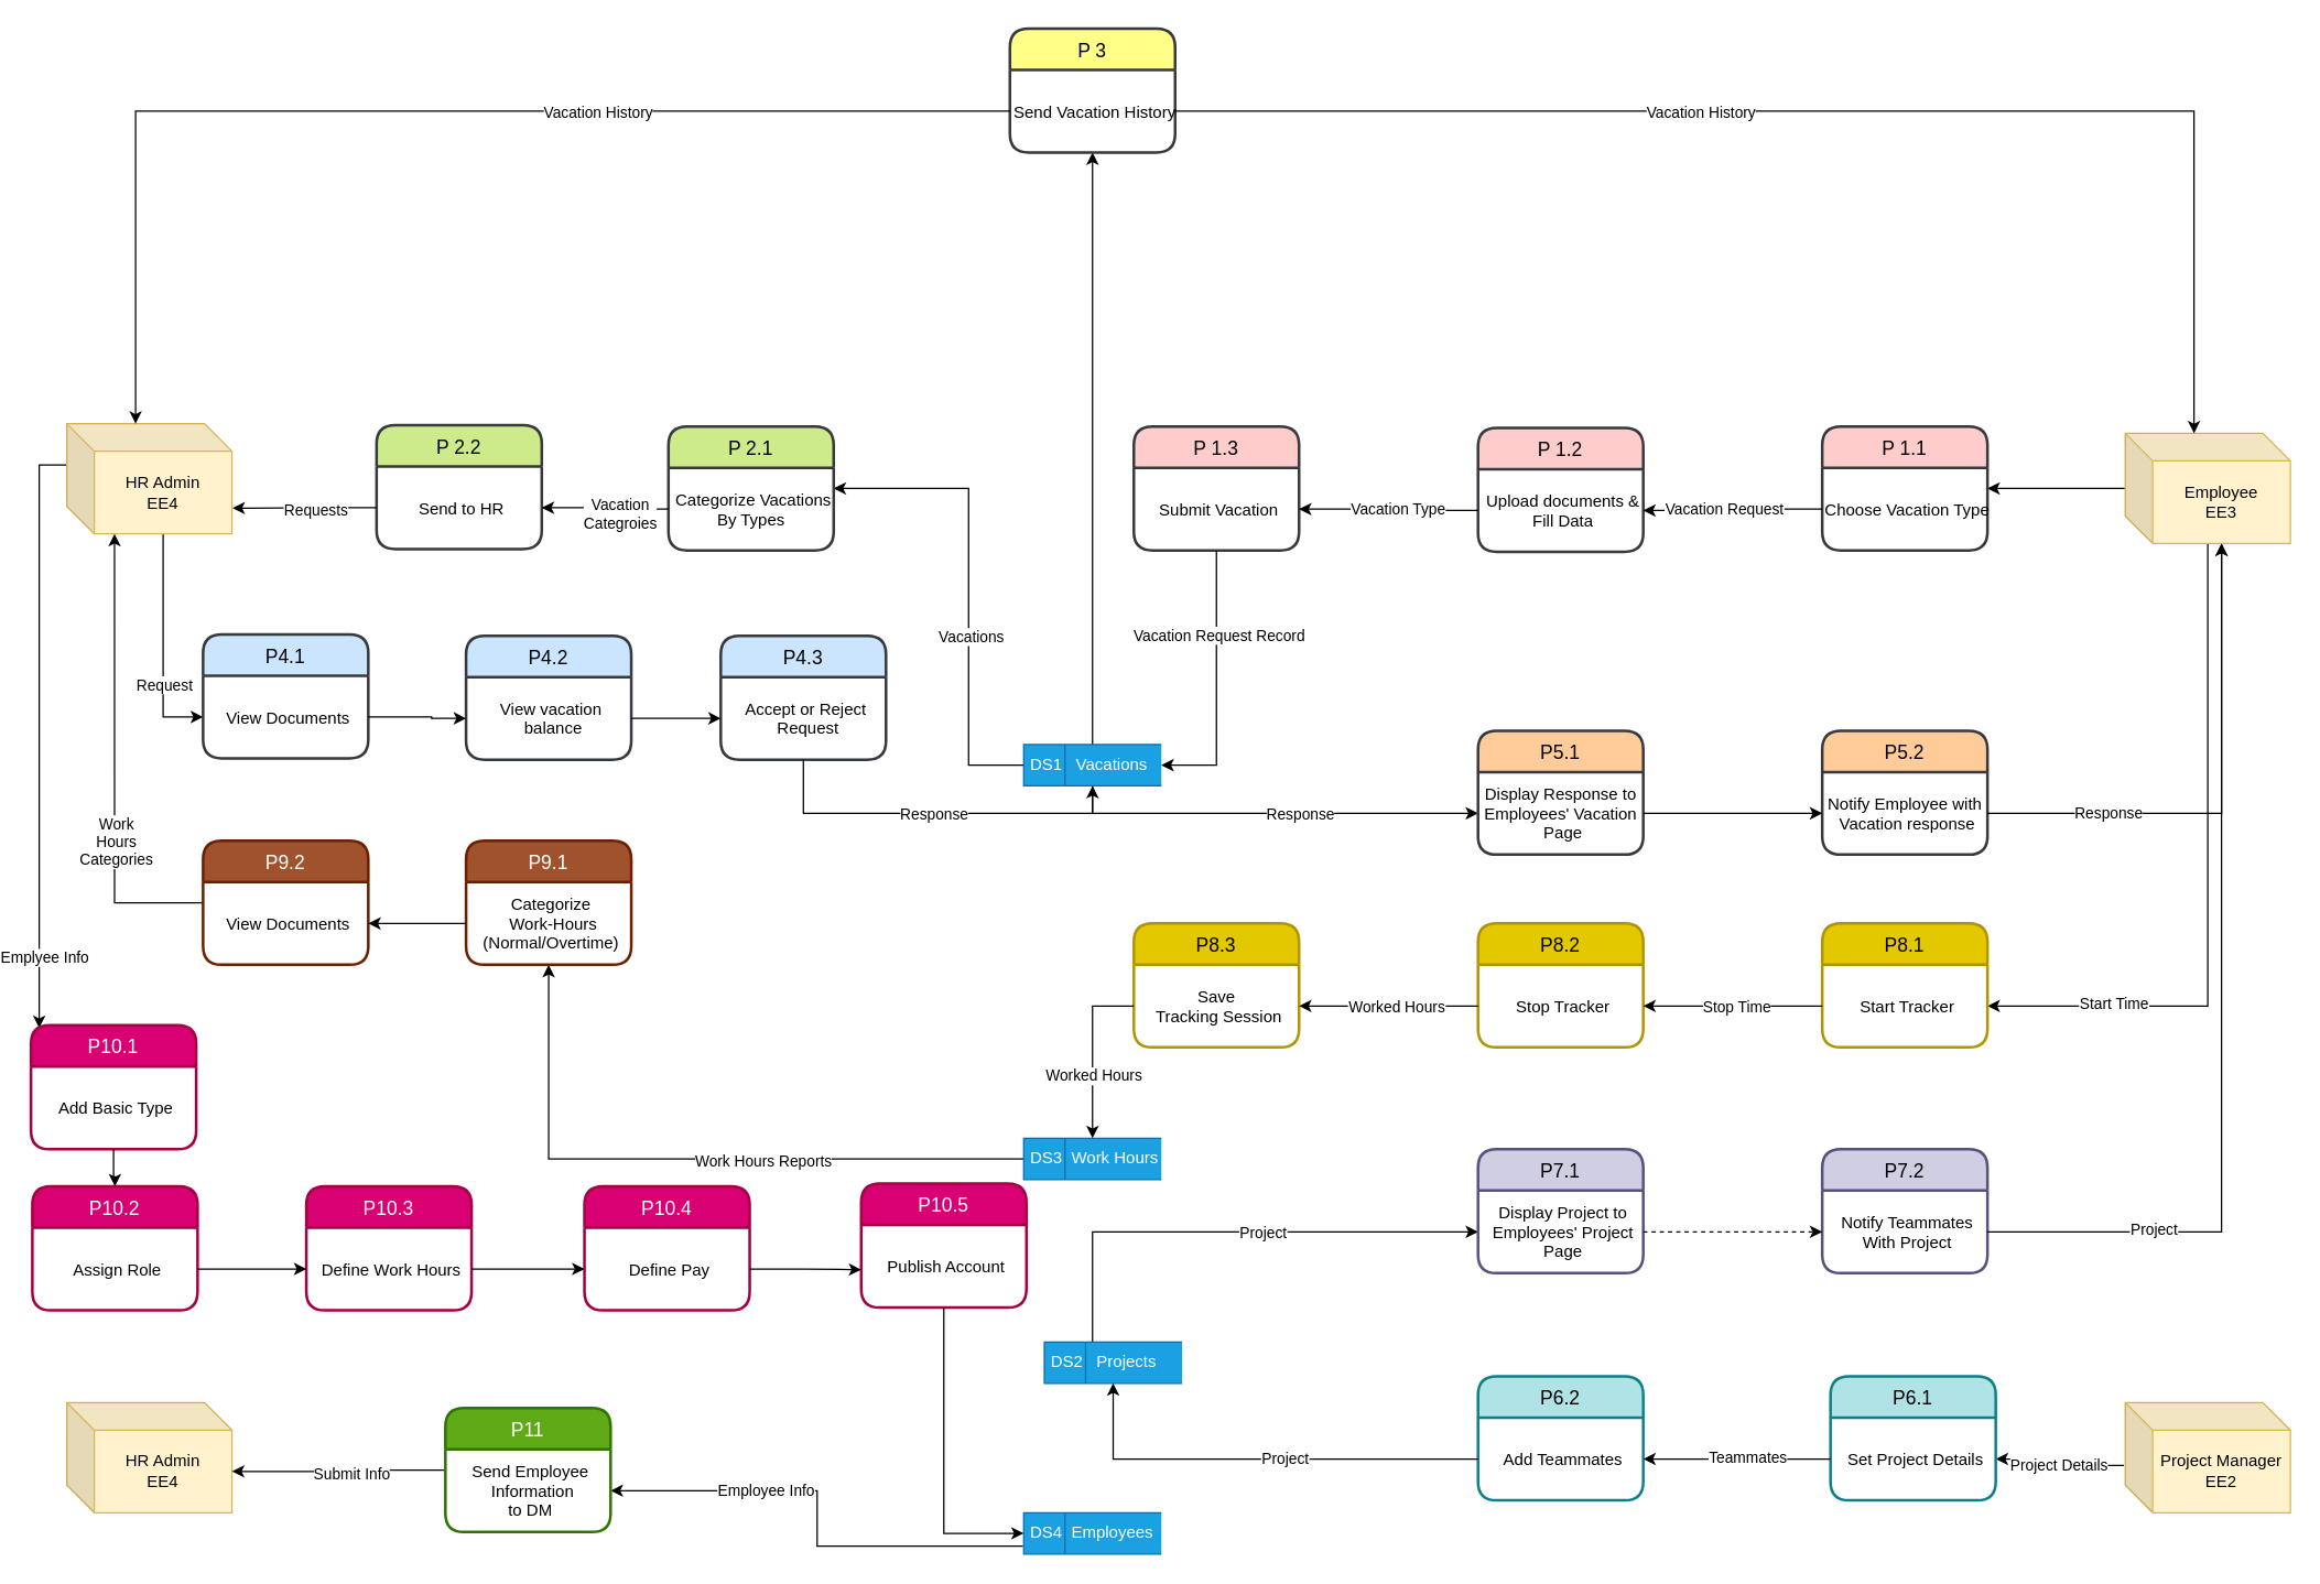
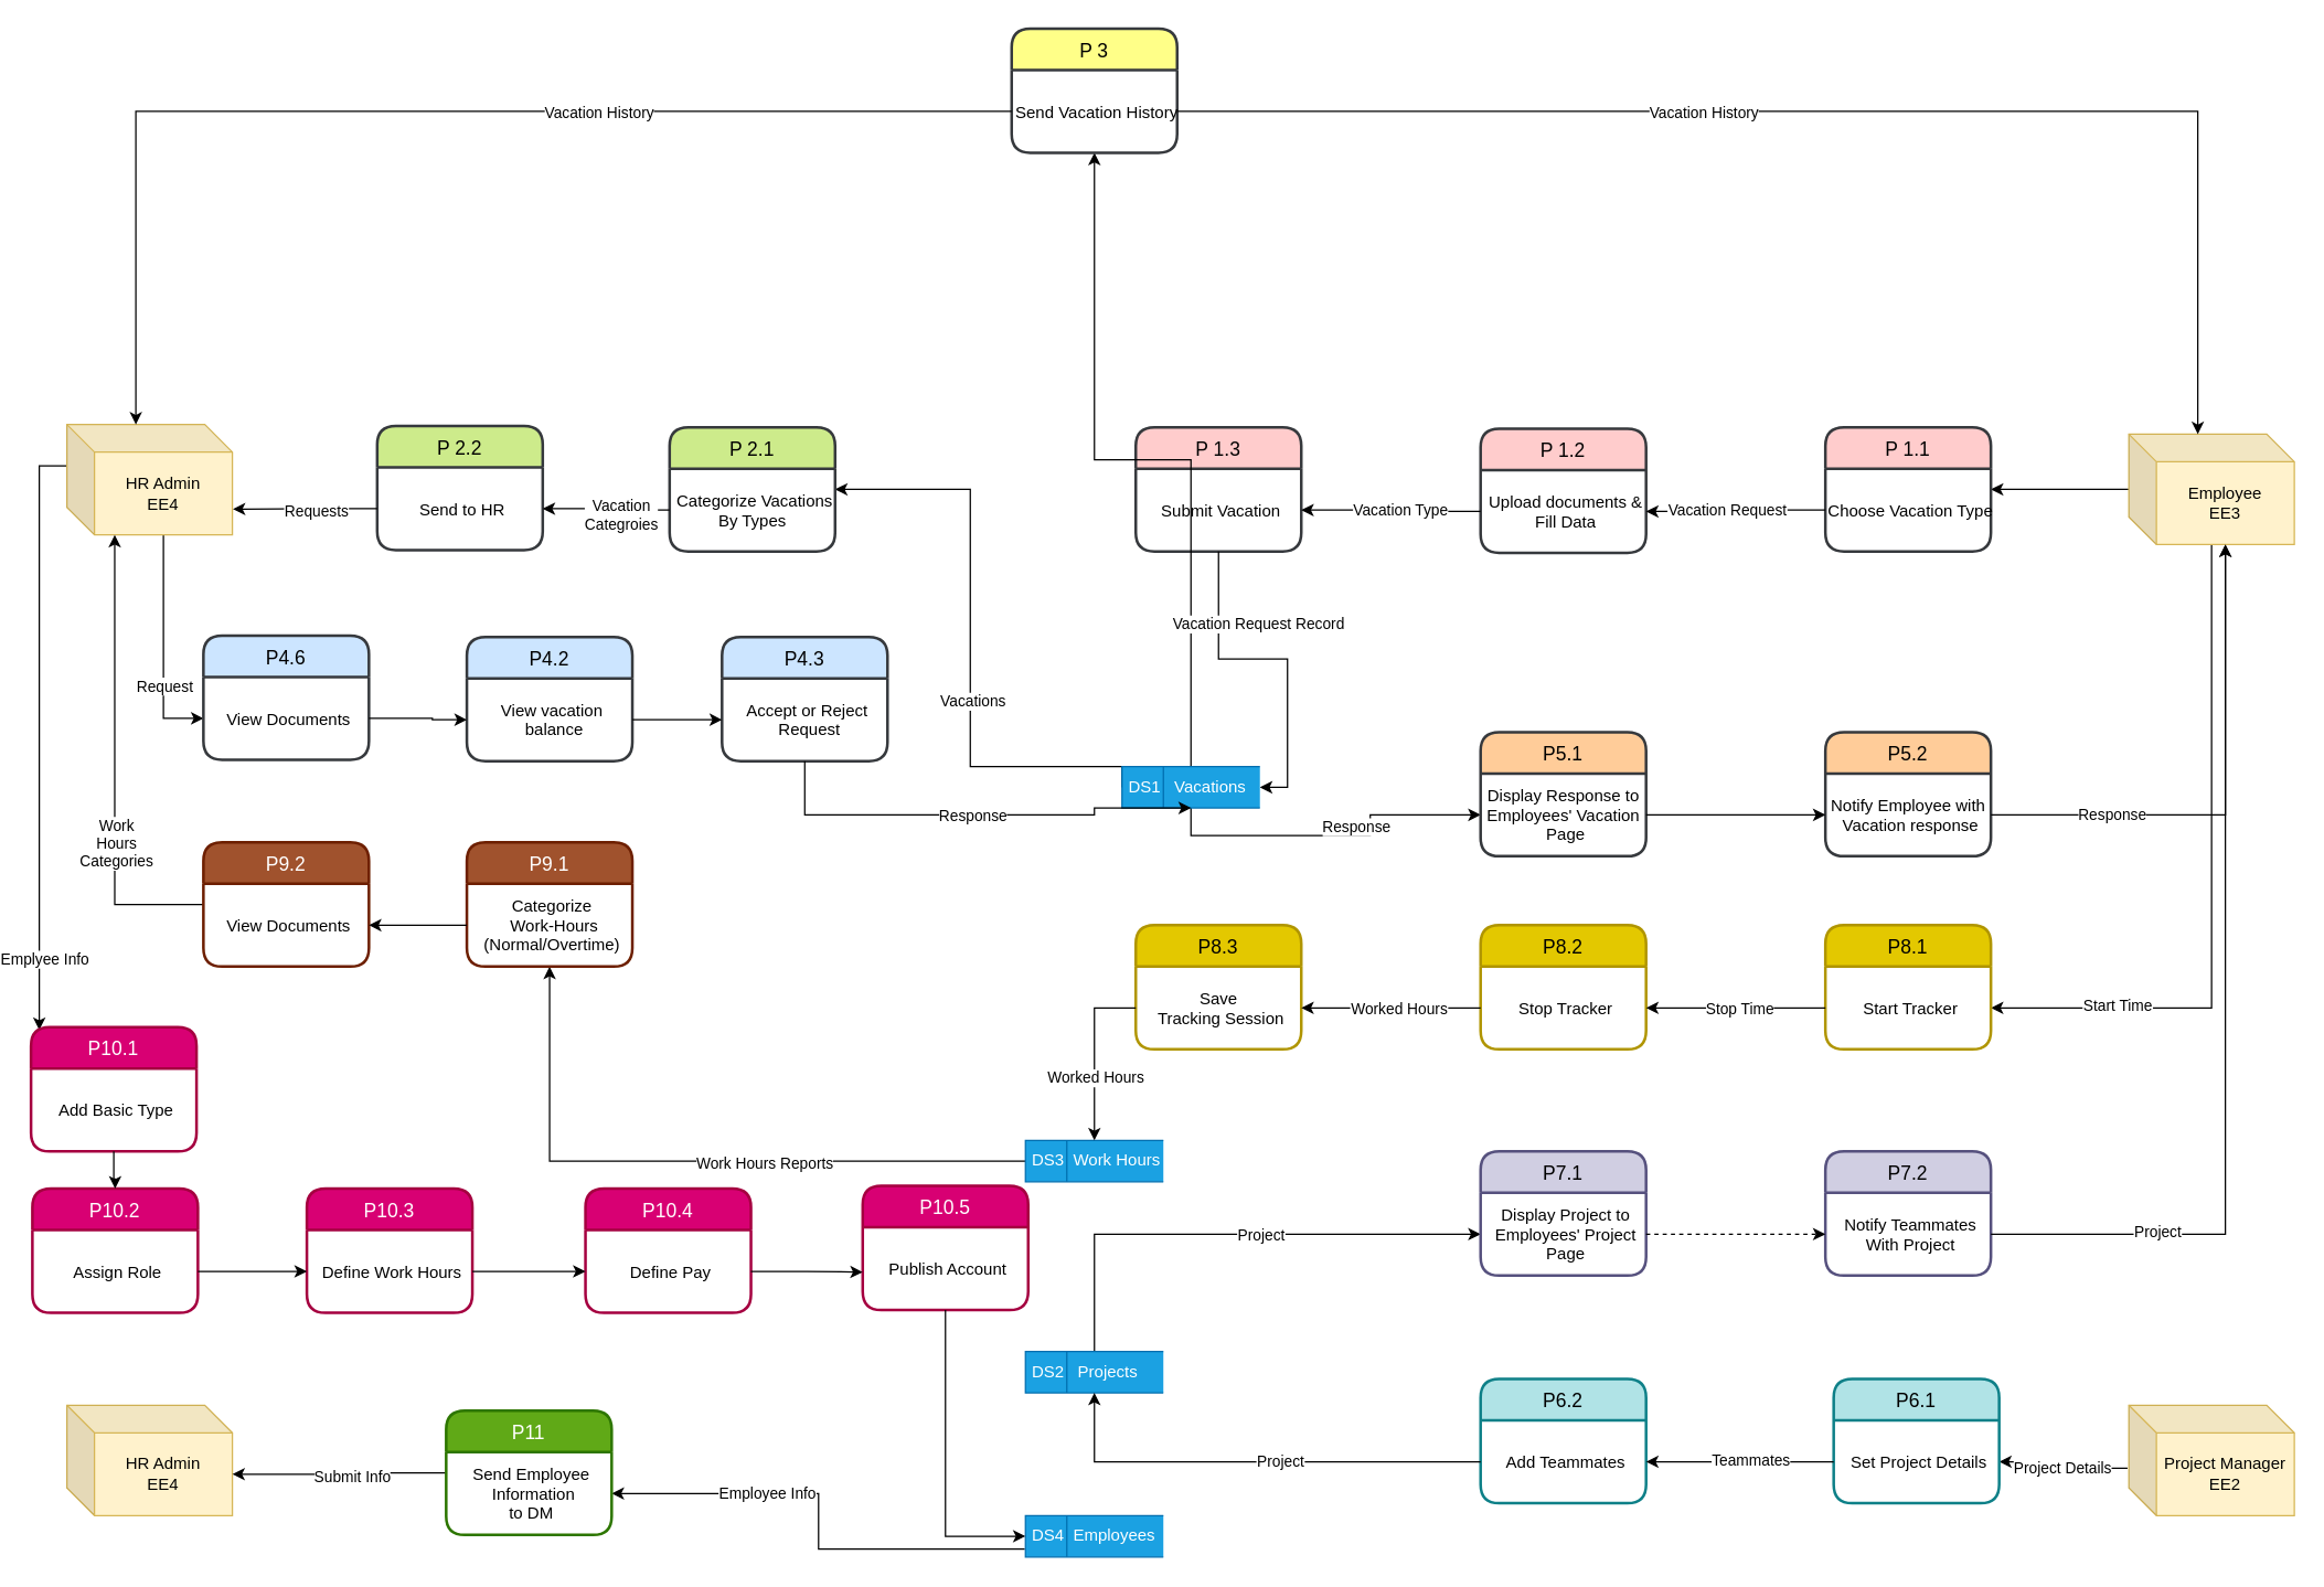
- <mxCell id="37" value="P4.1" style="swimlane;childLayout=stackLayout;horizontal=1;startSize=30;horizontalStack=0;rounded=1;fontSize=14;fontStyle=0;strokeWidth=2;resizeParent=0;resizeLast=1;shadow=0;dashed=0;align=center;verticalAlign=middle;fillColor=#cce5ff;strokeColor=#36393d;" vertex="1" parent="1"><mxGeometry x="145" y="460" width="120" height="90" as="geometry" /></mxCell>
+ <mxCell id="37" value="P4.6" style="swimlane;childLayout=stackLayout;horizontal=1;startSize=30;horizontalStack=0;rounded=1;fontSize=14;fontStyle=0;strokeWidth=2;resizeParent=0;resizeLast=1;shadow=0;dashed=0;align=center;verticalAlign=middle;fillColor=#cce5ff;strokeColor=#36393d;" vertex="1" parent="1"><mxGeometry x="145" y="460" width="120" height="90" as="geometry" /></mxCell>
- <mxCell id="21" value="DS1&amp;nbsp; &amp;nbsp;Vacations" style="html=1;dashed=0;whitespace=wrap;shape=mxgraph.dfd.dataStoreID;align=left;spacingLeft=3;points=[[0,0],[0.5,0],[1,0],[0,0.5],[1,0.5],[0,1],[0.5,1],[1,1]];fillColor=#1ba1e2;fontColor=#ffffff;strokeColor=#006EAF;" vertex="1" parent="1"><mxGeometry x="741" y="540" width="100" height="30" as="geometry" /></mxCell>
+ <mxCell id="21" value="DS1&amp;nbsp; &amp;nbsp;Vacations" style="html=1;dashed=0;whitespace=wrap;shape=mxgraph.dfd.dataStoreID;align=left;spacingLeft=3;points=[[0,0],[0.5,0],[1,0],[0,0.5],[1,0.5],[0,1],[0.5,1],[1,1]];fillColor=#1ba1e2;fontColor=#ffffff;strokeColor=#006EAF;" vertex="1" parent="1"><mxGeometry x="811" y="555" width="100" height="30" as="geometry" /></mxCell>
- <mxCell id="70" value="DS2&amp;nbsp; &amp;nbsp;Projects" style="html=1;dashed=0;whitespace=wrap;shape=mxgraph.dfd.dataStoreID;align=left;spacingLeft=3;points=[[0,0],[0.5,0],[1,0],[0,0.5],[1,0.5],[0,1],[0.5,1],[1,1]];fillColor=#1ba1e2;fontColor=#ffffff;strokeColor=#006EAF;" vertex="1" parent="1"><mxGeometry x="756" y="974" width="100" height="30" as="geometry" /></mxCell>
+ <mxCell id="70" value="DS2&amp;nbsp; &amp;nbsp;Projects" style="html=1;dashed=0;whitespace=wrap;shape=mxgraph.dfd.dataStoreID;align=left;spacingLeft=3;points=[[0,0],[0.5,0],[1,0],[0,0.5],[1,0.5],[0,1],[0.5,1],[1,1]];fillColor=#1ba1e2;fontColor=#ffffff;strokeColor=#006EAF;" vertex="1" parent="1"><mxGeometry x="741" y="979" width="100" height="30" as="geometry" /></mxCell>
